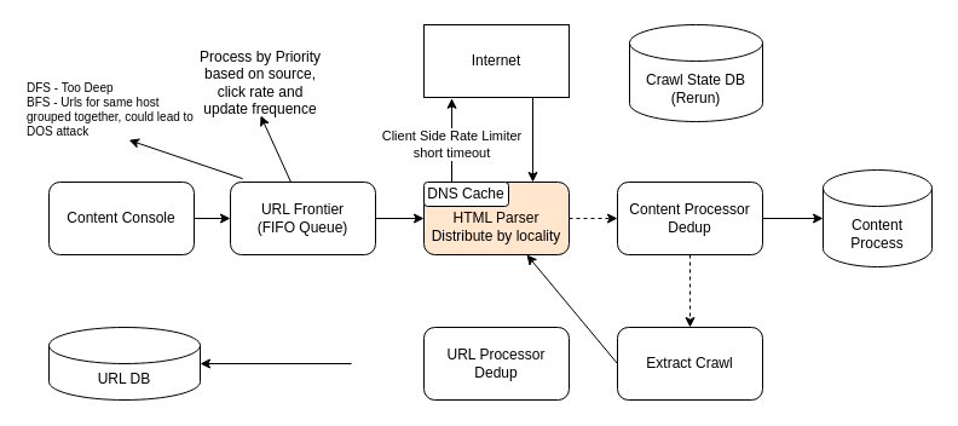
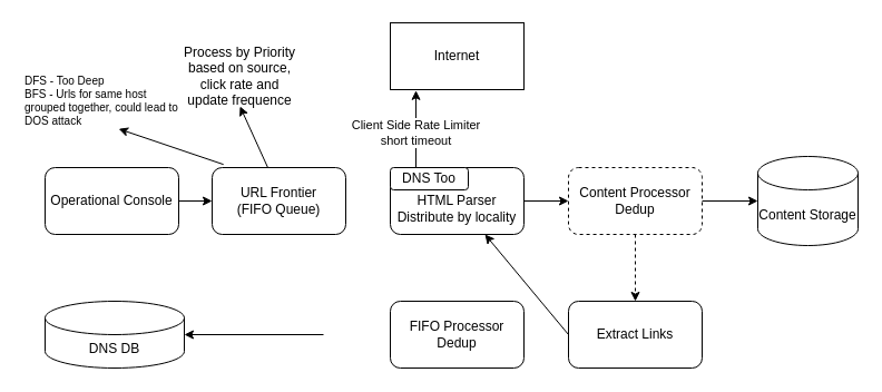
- <mxCell id="27" value="Crawl State DB&lt;br&gt;(Rerun)" style="shape=cylinder3;whiteSpace=wrap;html=1;boundedLbl=1;backgroundOutline=1;size=15;" vertex="1" parent="1"><mxGeometry x="520" y="20" width="110" height="80" as="geometry" /></mxCell>
- <mxCell id="18" value="" style="endArrow=classic;html=1;rounded=0;entryX=0.75;entryY=0;entryDx=0;entryDy=0;exitX=0.75;exitY=1;exitDx=0;exitDy=0;" edge="1" parent="1" source="19" target="3"><mxGeometry width="50" height="50" relative="1" as="geometry"><mxPoint x="400" y="80" as="sourcePoint" /><mxPoint x="550" y="-50" as="targetPoint" /></mxGeometry></mxCell>
- <mxCell id="26" value="DNS Cache" style="rounded=1;whiteSpace=wrap;html=1;" vertex="1" parent="1"><mxGeometry x="350" y="150" width="70" height="20" as="geometry" /></mxCell>
+ <mxCell id="26" value="DNS Too" style="rounded=1;whiteSpace=wrap;html=1;" vertex="1" parent="1"><mxGeometry x="350" y="150" width="70" height="20" as="geometry" /></mxCell>
- <mxCell id="14" value="Content Console" style="rounded=1;whiteSpace=wrap;html=1;" vertex="1" parent="1"><mxGeometry x="40" y="150" width="120" height="60" as="geometry" /></mxCell>
+ <mxCell id="14" value="Operational Console" style="rounded=1;whiteSpace=wrap;html=1;" vertex="1" parent="1"><mxGeometry x="40" y="150" width="120" height="60" as="geometry" /></mxCell>
- <mxCell id="4" value="" style="endArrow=classic;html=1;rounded=0;exitX=1;exitY=0.5;exitDx=0;exitDy=0;entryX=0;entryY=0.5;entryDx=0;entryDy=0;" edge="1" parent="1" source="2" target="3"><mxGeometry width="50" height="50" relative="1" as="geometry"><mxPoint x="400" y="290" as="sourcePoint" /><mxPoint x="450" y="240" as="targetPoint" /></mxGeometry></mxCell>
- <mxCell id="3" value="&lt;br&gt;HTML Parser&lt;br&gt;Distribute by locality" style="rounded=1;whiteSpace=wrap;html=1;fillColor=#ffe6cc;" vertex="1" parent="1"><mxGeometry x="350" y="150" width="120" height="60" as="geometry" /></mxCell>
+ <mxCell id="3" value="&lt;br&gt;HTML Parser&lt;br&gt;Distribute by locality" style="rounded=1;whiteSpace=wrap;html=1;" vertex="1" parent="1"><mxGeometry x="350" y="150" width="120" height="60" as="geometry" /></mxCell>
- <mxCell id="6" value="" style="endArrow=classic;html=1;rounded=0;exitX=1;exitY=0.5;exitDx=0;exitDy=0;entryX=0;entryY=0.5;entryDx=0;entryDy=0;dashed=1;" edge="1" parent="1" source="3" target="5"><mxGeometry width="50" height="50" relative="1" as="geometry"><mxPoint x="500" y="320" as="sourcePoint" /><mxPoint x="550" y="270" as="targetPoint" /></mxGeometry></mxCell>
+ <mxCell id="6" value="" style="endArrow=classic;html=1;rounded=0;exitX=1;exitY=0.5;exitDx=0;exitDy=0;entryX=0;entryY=0.5;entryDx=0;entryDy=0;" edge="1" parent="1" source="3" target="5"><mxGeometry width="50" height="50" relative="1" as="geometry"><mxPoint x="500" y="320" as="sourcePoint" /><mxPoint x="550" y="270" as="targetPoint" /></mxGeometry></mxCell>
- <mxCell id="5" value="Content Processor&lt;br&gt;Dedup" style="rounded=1;whiteSpace=wrap;html=1;" vertex="1" parent="1"><mxGeometry x="510" y="150" width="120" height="60" as="geometry" /></mxCell>
+ <mxCell id="5" value="Content Processor&lt;br&gt;Dedup" style="rounded=1;whiteSpace=wrap;html=1;dashed=1;" vertex="1" parent="1"><mxGeometry x="510" y="150" width="120" height="60" as="geometry" /></mxCell>
- <mxCell id="8" value="Content Process" style="shape=cylinder3;whiteSpace=wrap;html=1;boundedLbl=1;backgroundOutline=1;size=15;" vertex="1" parent="1"><mxGeometry x="680" y="140" width="90" height="80" as="geometry" /></mxCell>
+ <mxCell id="8" value="Content Storage" style="shape=cylinder3;whiteSpace=wrap;html=1;boundedLbl=1;backgroundOutline=1;size=15;" vertex="1" parent="1"><mxGeometry x="680" y="140" width="90" height="80" as="geometry" /></mxCell>
- <mxCell id="10" value="URL Processor&lt;br&gt;Dedup" style="rounded=1;whiteSpace=wrap;html=1;" vertex="1" parent="1"><mxGeometry x="350" y="270" width="120" height="60" as="geometry" /></mxCell>
+ <mxCell id="10" value="FIFO Processor&lt;br&gt;Dedup" style="rounded=1;whiteSpace=wrap;html=1;" vertex="1" parent="1"><mxGeometry x="350" y="270" width="120" height="60" as="geometry" /></mxCell>
- <mxCell id="17" value="Extract Crawl" style="rounded=1;whiteSpace=wrap;html=1;" vertex="1" parent="1"><mxGeometry x="510" y="270" width="120" height="60" as="geometry" /></mxCell>
+ <mxCell id="17" value="Extract Links" style="rounded=1;whiteSpace=wrap;html=1;" vertex="1" parent="1"><mxGeometry x="510" y="270" width="120" height="60" as="geometry" /></mxCell>
- <mxCell id="12" value="URL DB" style="shape=cylinder3;whiteSpace=wrap;html=1;boundedLbl=1;backgroundOutline=1;size=15;" vertex="1" parent="1"><mxGeometry x="40" y="270" width="125" height="60" as="geometry" /></mxCell>
+ <mxCell id="12" value="DNS DB" style="shape=cylinder3;whiteSpace=wrap;html=1;boundedLbl=1;backgroundOutline=1;size=15;" vertex="1" parent="1"><mxGeometry x="40" y="270" width="125" height="60" as="geometry" /></mxCell>
